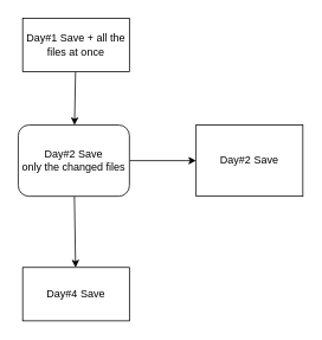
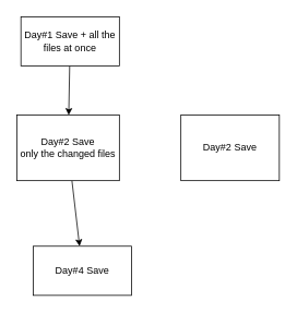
- <mxCell id="6" value="Day#2 Save&lt;br&gt;only the changed files" style="whiteSpace=wrap;html=1;rounded=1;" vertex="1" parent="1"><mxGeometry x="20" y="140" width="125" height="80" as="geometry" /></mxCell>
+ <mxCell id="6" value="Day#2 Save&lt;br&gt;only the changed files" style="whiteSpace=wrap;html=1;rounded=0;" vertex="1" parent="1"><mxGeometry x="20" y="140" width="125" height="80" as="geometry" /></mxCell>
- <mxCell id="4" value="" style="edgeStyle=none;html=1;" edge="1" parent="1" source="6" target="7"><mxGeometry relative="1" as="geometry" /></mxCell>
- <mxCell id="8" value="Day#4 Save" style="whiteSpace=wrap;html=1;rounded=0;" vertex="1" parent="1"><mxGeometry x="25" y="300" width="120" height="60" as="geometry" /></mxCell>
+ <mxCell id="8" value="Day#4 Save" style="whiteSpace=wrap;html=1;rounded=0;" vertex="1" parent="1"><mxGeometry x="40" y="300" width="120" height="60" as="geometry" /></mxCell>
